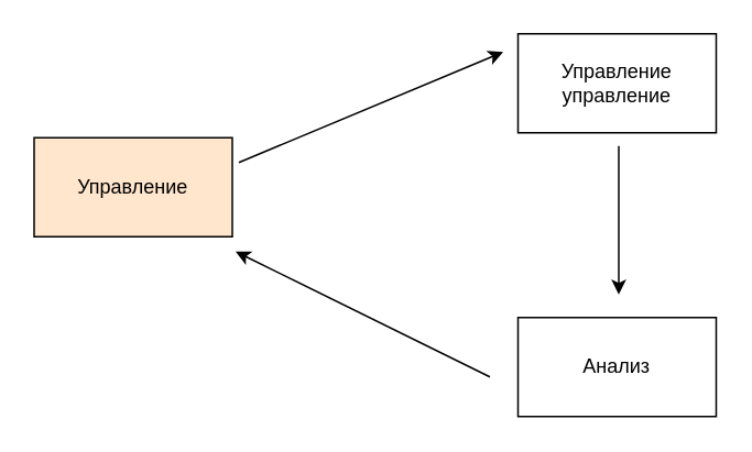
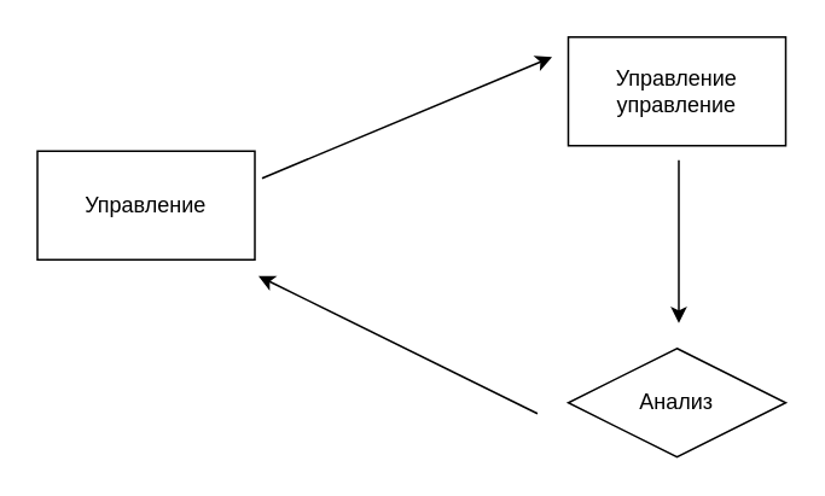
- <mxCell id="2" value="Управление" style="rounded=0;whiteSpace=wrap;html=1;fillColor=#ffe6cc;" parent="1" vertex="1"><mxGeometry x="20" y="83" width="120" height="60" as="geometry" /></mxCell>
+ <mxCell id="2" value="Управление" style="rounded=0;whiteSpace=wrap;html=1;" parent="1" vertex="1"><mxGeometry x="20" y="83" width="120" height="60" as="geometry" /></mxCell>
- <mxCell id="4" value="Анализ" style="rounded=0;whiteSpace=wrap;html=1;" parent="1" vertex="1"><mxGeometry x="313" y="192" width="120" height="60" as="geometry" /></mxCell>
+ <mxCell id="4" value="Анализ" style="rhombus;whiteSpace=wrap;html=1;" parent="1" vertex="1"><mxGeometry x="313" y="192" width="120" height="60" as="geometry" /></mxCell>
